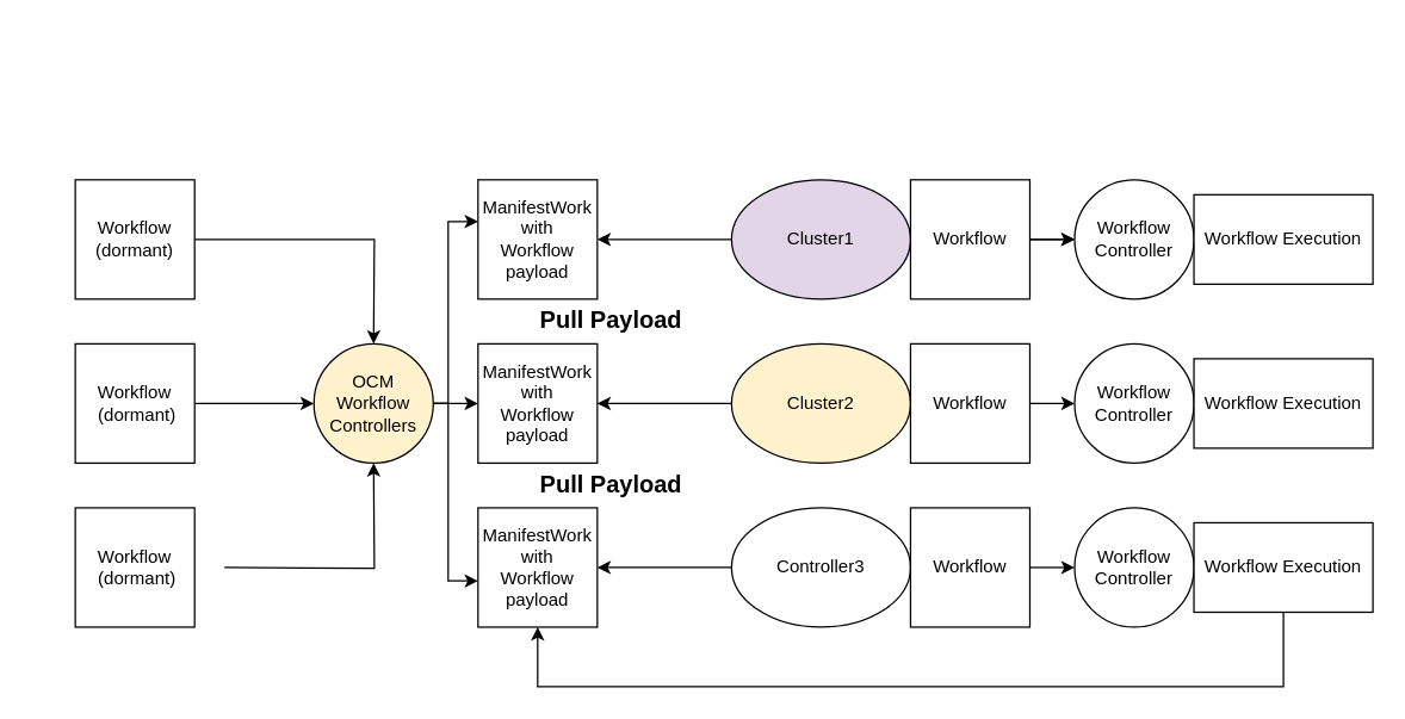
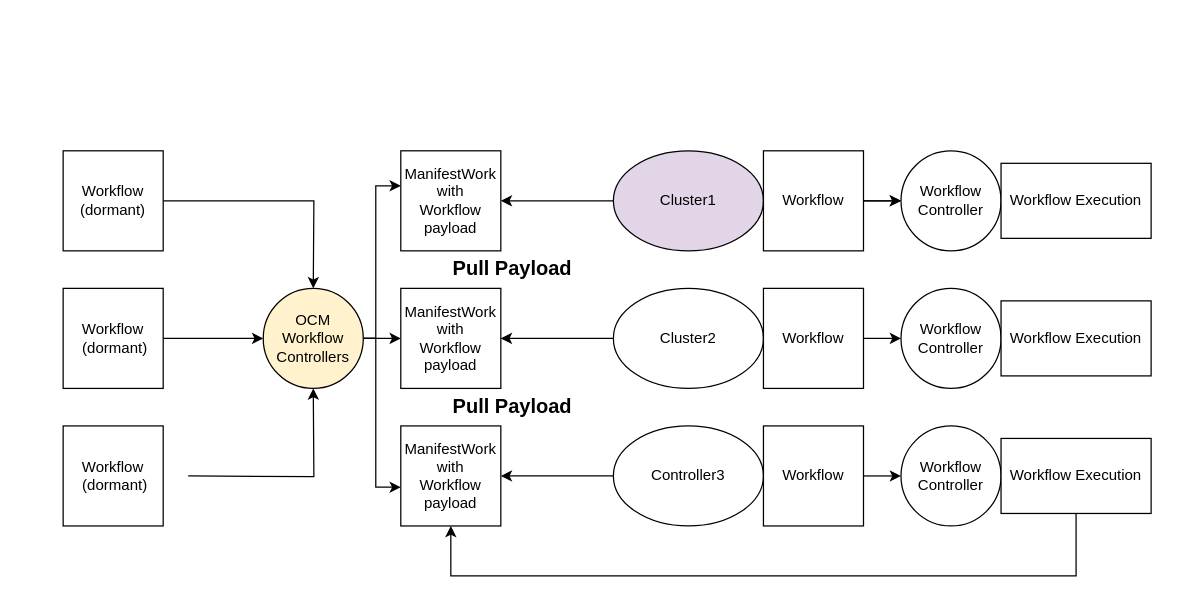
- <mxCell id="18" value="Cluster2" style="ellipse;whiteSpace=wrap;html=1;fillColor=#fff2cc;" parent="1" vertex="1"><mxGeometry x="490" y="230" width="120" height="80" as="geometry" /></mxCell>
+ <mxCell id="18" value="Cluster2" style="ellipse;whiteSpace=wrap;html=1;" parent="1" vertex="1"><mxGeometry x="490" y="230" width="120" height="80" as="geometry" /></mxCell>
